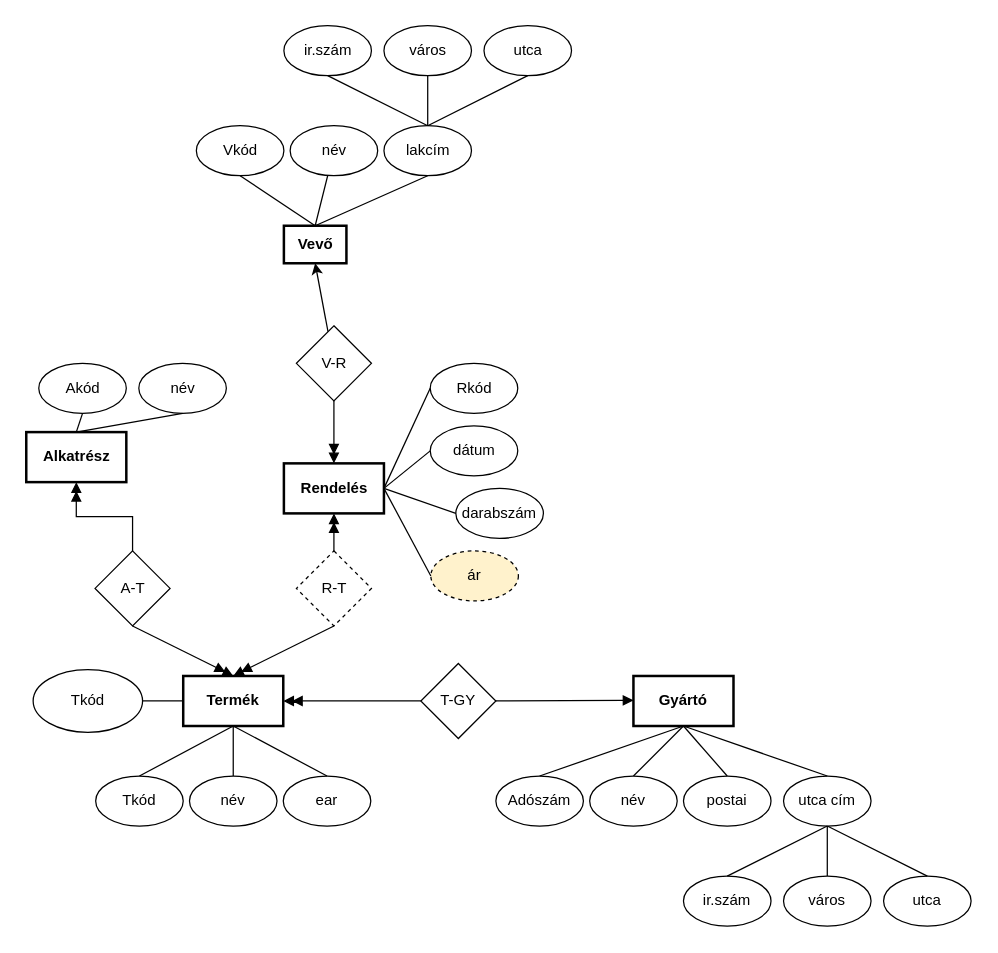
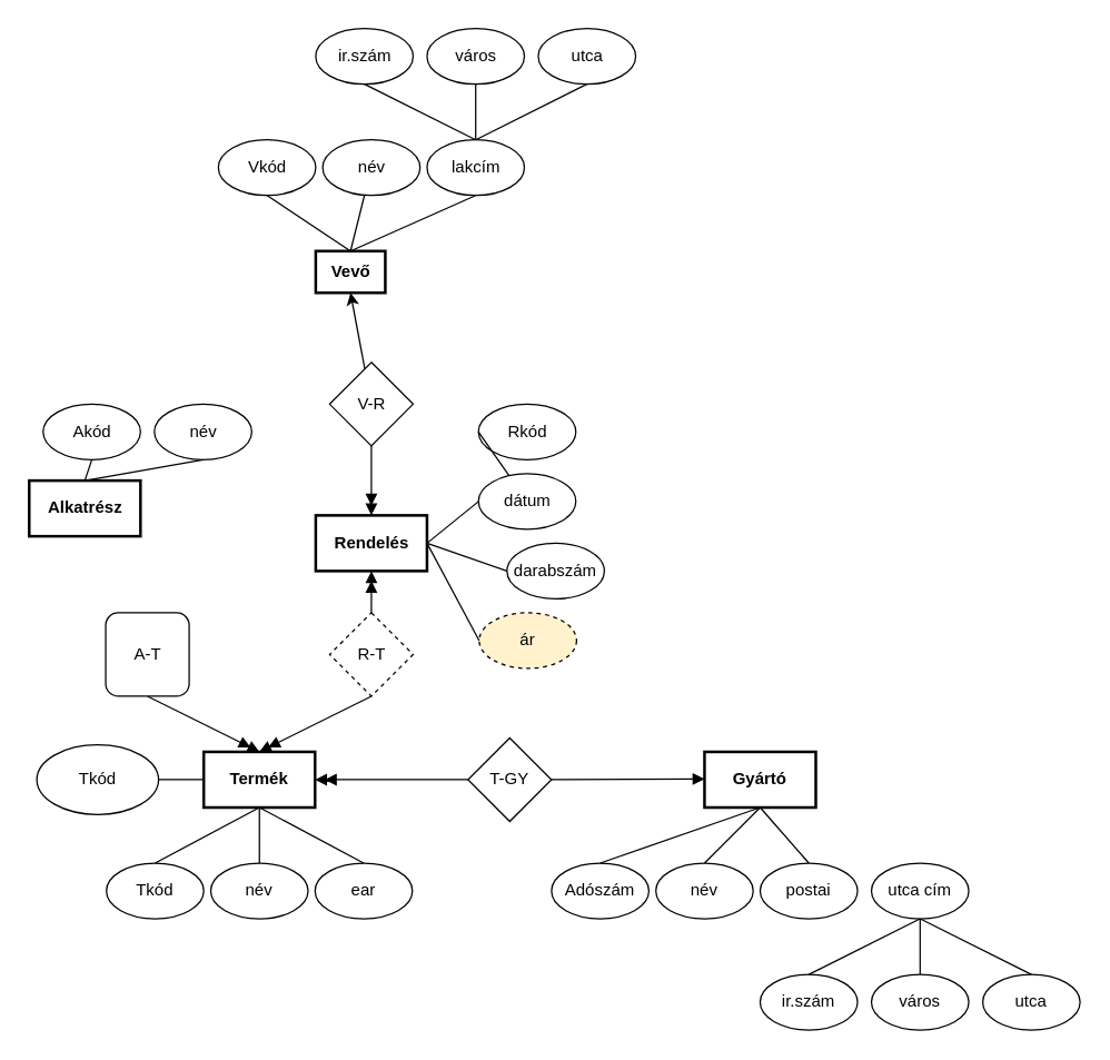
- <mxCell id="48" style="rounded=0;orthogonalLoop=1;jettySize=auto;html=1;entryX=1;entryY=0.5;entryDx=0;entryDy=0;endArrow=none;startFill=0;exitX=0;exitY=0.5;exitDx=0;exitDy=0;" edge="1" parent="1" source="46" target="37"><mxGeometry relative="1" as="geometry"><mxPoint x="317" y="400" as="targetPoint" /><mxPoint x="353" y="350" as="sourcePoint" /></mxGeometry></mxCell>
+ <mxCell id="48" style="rounded=0;orthogonalLoop=1;jettySize=auto;html=1;endArrow=none;startFill=0;exitX=0;exitY=0.5;exitDx=0;exitDy=0;" edge="1" parent="1" source="46" target="45"><mxGeometry relative="1" as="geometry"><mxPoint x="317" y="400" as="targetPoint" /><mxPoint x="353" y="350" as="sourcePoint" /></mxGeometry></mxCell>
- <mxCell id="30" style="edgeStyle=orthogonalEdgeStyle;rounded=0;orthogonalLoop=1;jettySize=auto;html=1;entryX=0.5;entryY=1;entryDx=0;entryDy=0;endArrow=doubleBlock;startFill=0;endFill=1;" edge="1" parent="1" source="32" target="29"><mxGeometry relative="1" as="geometry" /></mxCell>
- <mxCell id="32" value="A-T" style="rhombus;whiteSpace=wrap;html=1;" vertex="1" parent="1"><mxGeometry x="75.5" y="440" width="60" height="60" as="geometry" /></mxCell>
+ <mxCell id="32" value="A-T" style="whiteSpace=wrap;html=1;rounded=1;" vertex="1" parent="1"><mxGeometry x="75.5" y="440" width="60" height="60" as="geometry" /></mxCell>
- <mxCell id="20" value="" style="endArrow=none;html=1;rounded=0;exitX=0.5;exitY=0;exitDx=0;exitDy=0;entryX=0.5;entryY=1;entryDx=0;entryDy=0;" edge="1" parent="1" source="19" target="12"><mxGeometry width="50" height="50" relative="1" as="geometry"><mxPoint x="591" y="630" as="sourcePoint" /><mxPoint x="556" y="590" as="targetPoint" /></mxGeometry></mxCell>
